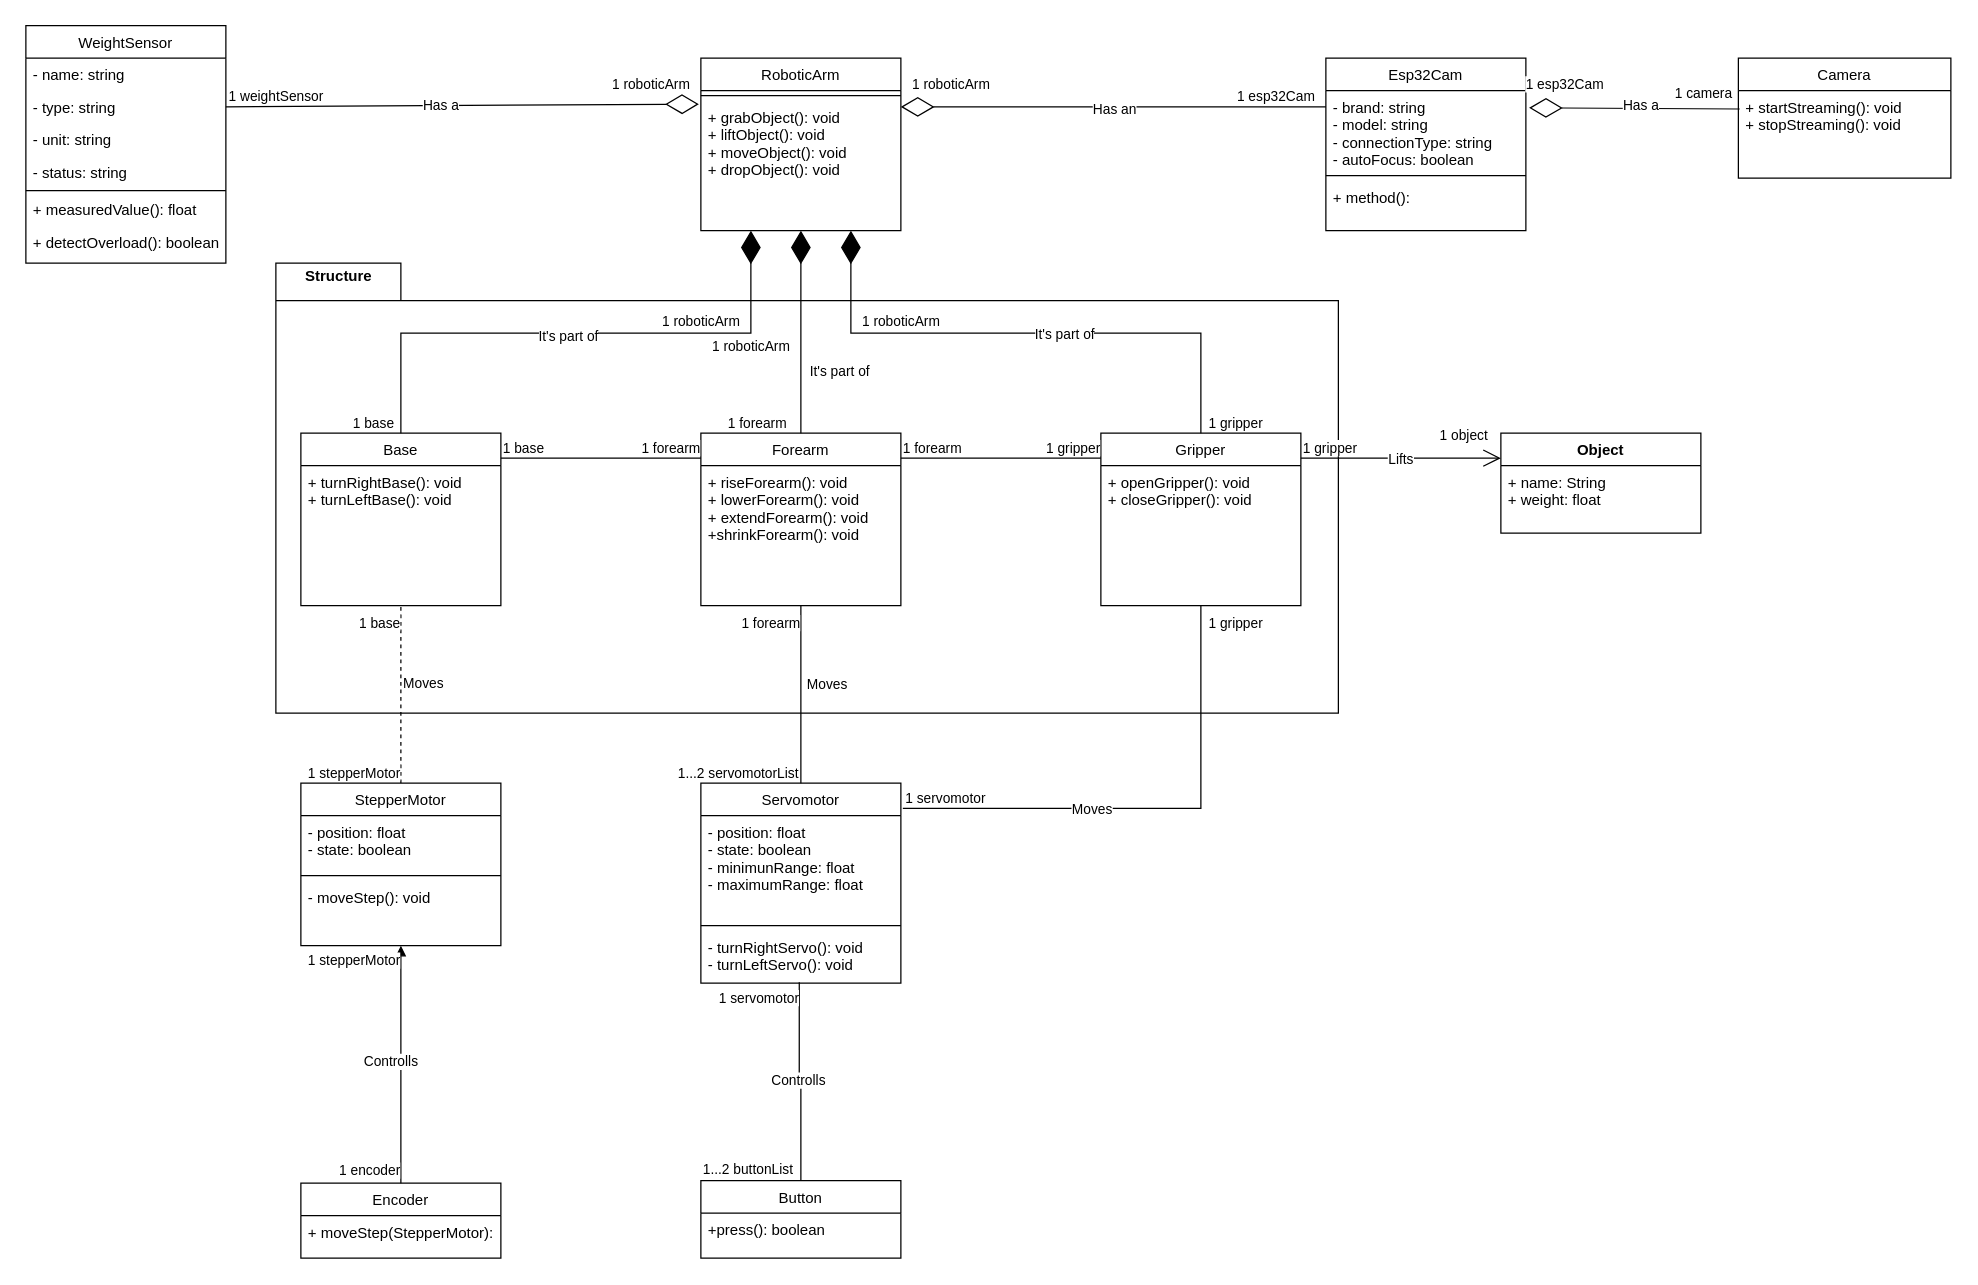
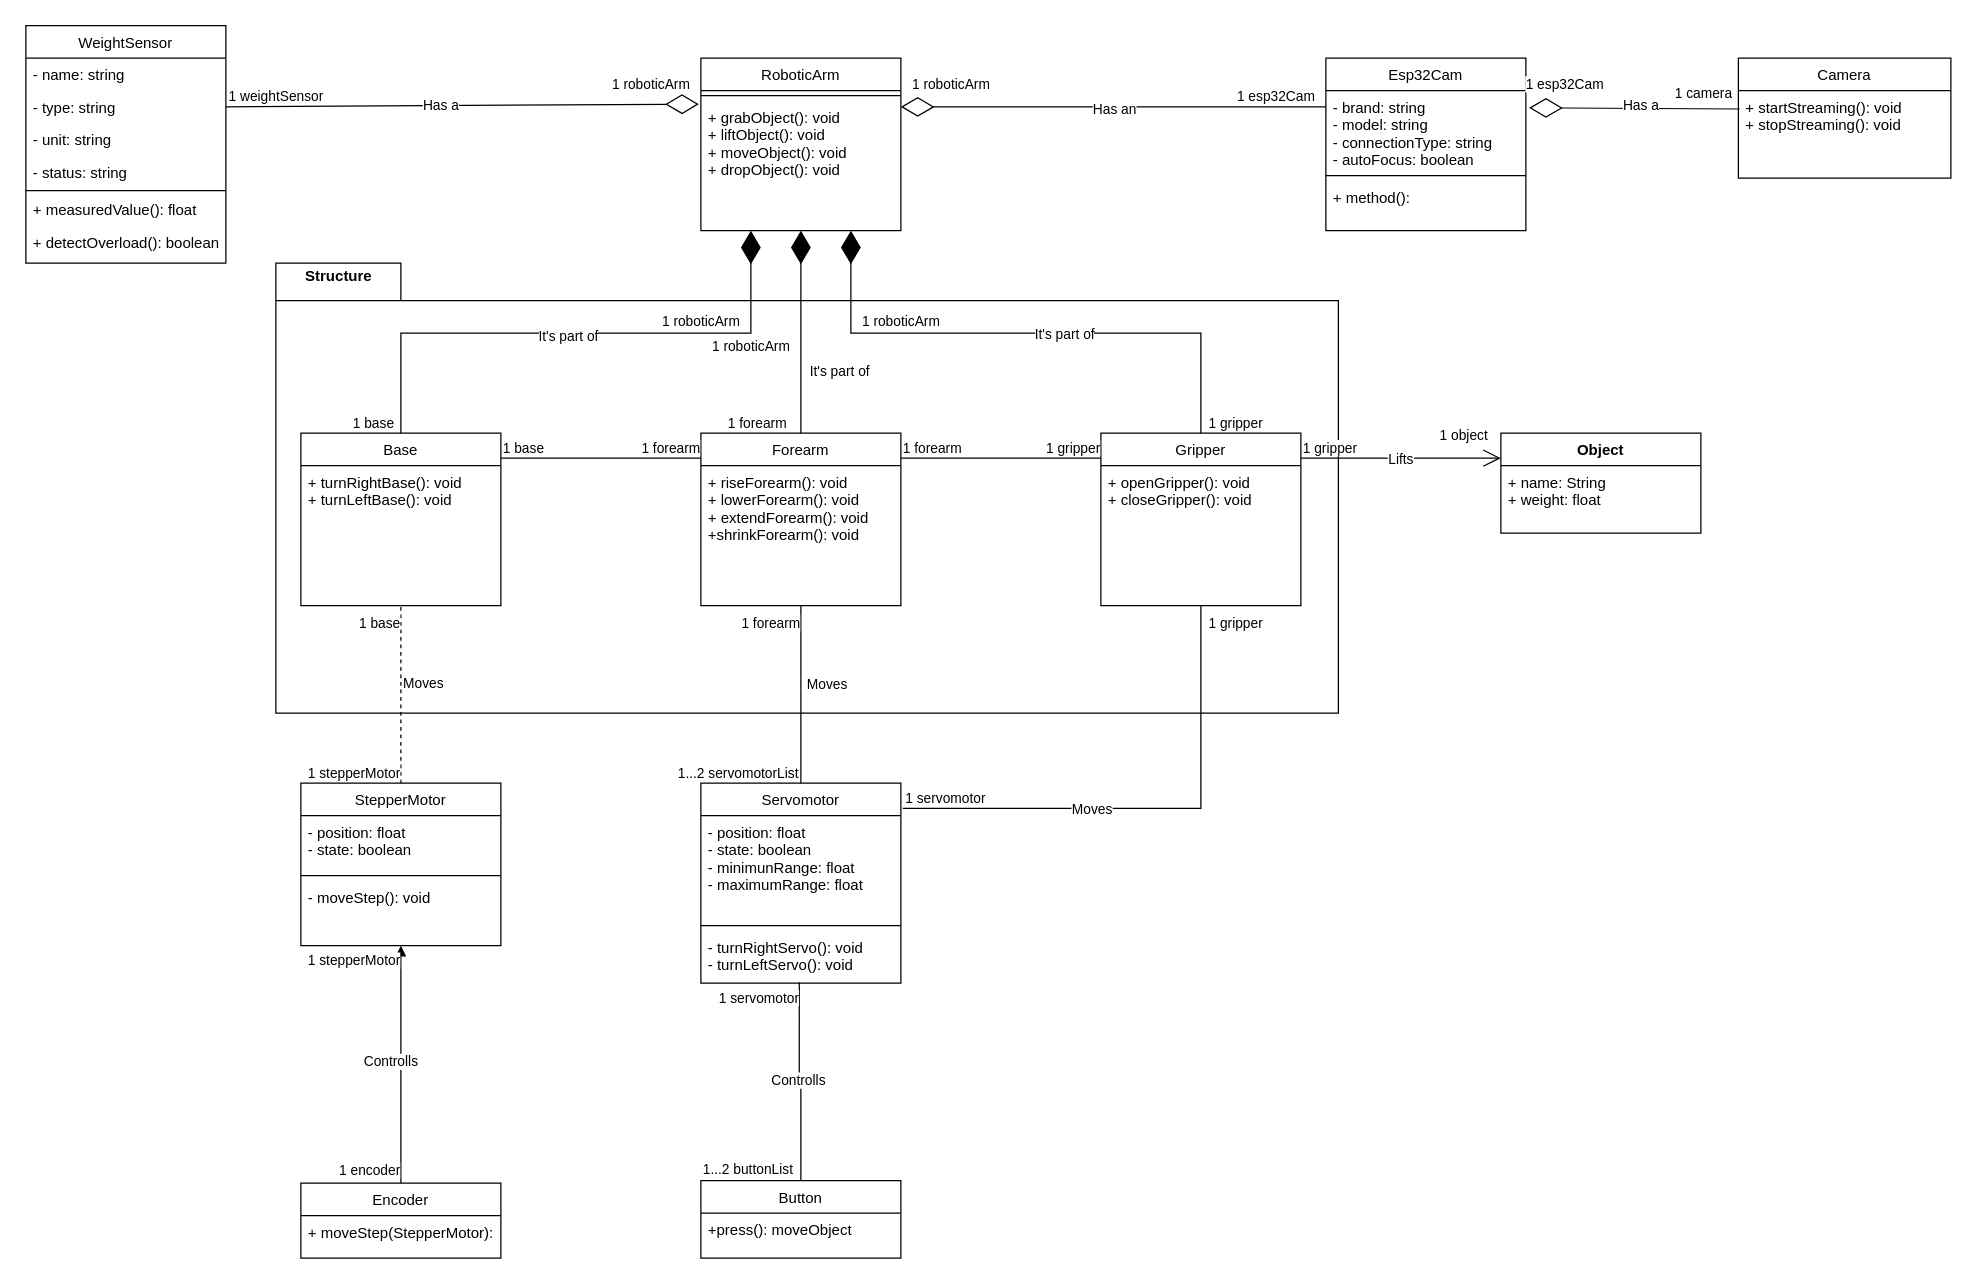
- <mxCell id="47" value="+press(): boolean" style="text;align=left;verticalAlign=top;spacingLeft=4;spacingRight=4;overflow=hidden;rotatable=0;points=[[0,0.5],[1,0.5]];portConstraint=eastwest;" vertex="1" parent="46"><mxGeometry y="26" width="160" height="26" as="geometry" /></mxCell>
+ <mxCell id="47" value="+press(): moveObject" style="text;align=left;verticalAlign=top;spacingLeft=4;spacingRight=4;overflow=hidden;rotatable=0;points=[[0,0.5],[1,0.5]];portConstraint=eastwest;" vertex="1" parent="46"><mxGeometry y="26" width="160" height="26" as="geometry" /></mxCell>
